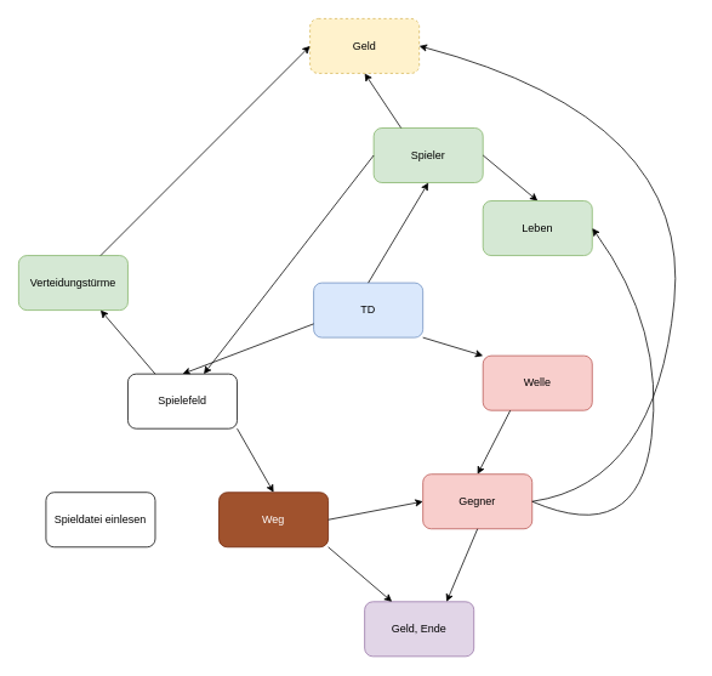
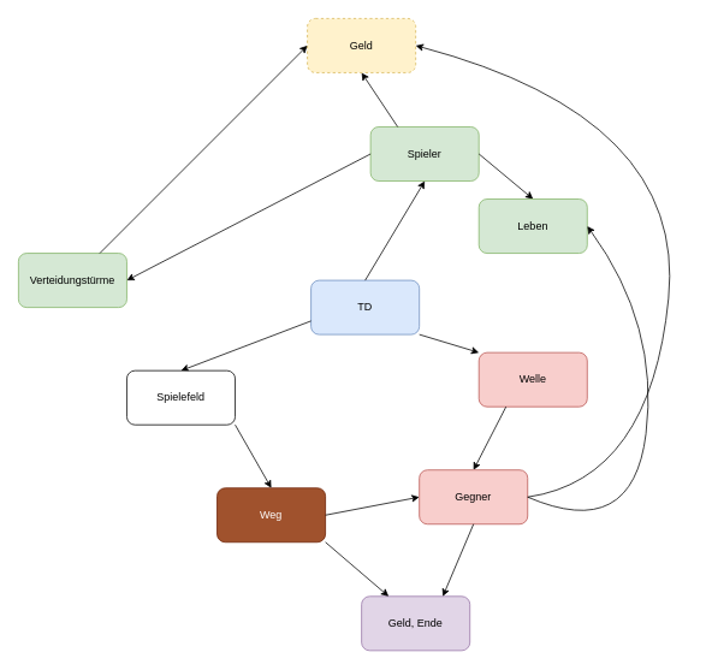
- <mxCell id="19" value="" style="endArrow=classic;html=1;exitX=0;exitY=0.5;exitDx=0;exitDy=0;" edge="1" parent="1" source="13" target="4"><mxGeometry width="50" height="50" relative="1" as="geometry"><mxPoint x="290" y="240" as="sourcePoint" /><mxPoint x="340" y="190" as="targetPoint" /></mxGeometry></mxCell>
+ <mxCell id="19" value="" style="endArrow=classic;html=1;entryX=1;entryY=0.5;entryDx=0;entryDy=0;exitX=0;exitY=0.5;exitDx=0;exitDy=0;" edge="1" parent="1" source="13" target="8"><mxGeometry width="50" height="50" relative="1" as="geometry"><mxPoint x="290" y="240" as="sourcePoint" /><mxPoint x="340" y="190" as="targetPoint" /></mxGeometry></mxCell>
- <mxCell id="9" value="" style="endArrow=classic;html=1;entryX=0.75;entryY=1;entryDx=0;entryDy=0;exitX=0.25;exitY=0;exitDx=0;exitDy=0;" edge="1" parent="1" source="4" target="8"><mxGeometry width="50" height="50" relative="1" as="geometry"><mxPoint x="320" y="450" as="sourcePoint" /><mxPoint x="370" y="400" as="targetPoint" /></mxGeometry></mxCell>
- <mxCell id="7" value="Spieldatei einlesen" style="rounded=1;whiteSpace=wrap;html=1;" vertex="1" parent="1"><mxGeometry x="50" y="540" width="120" height="60" as="geometry" /></mxCell>
